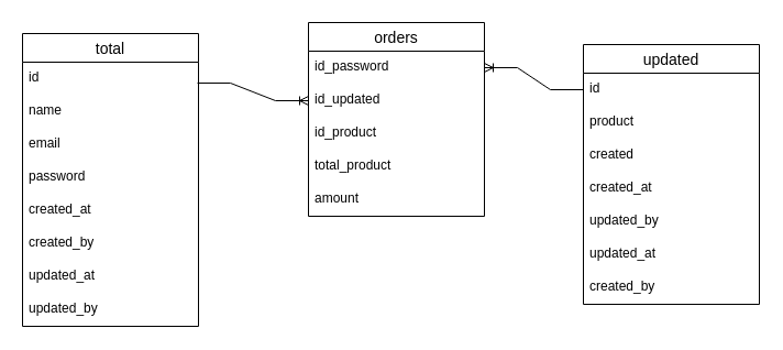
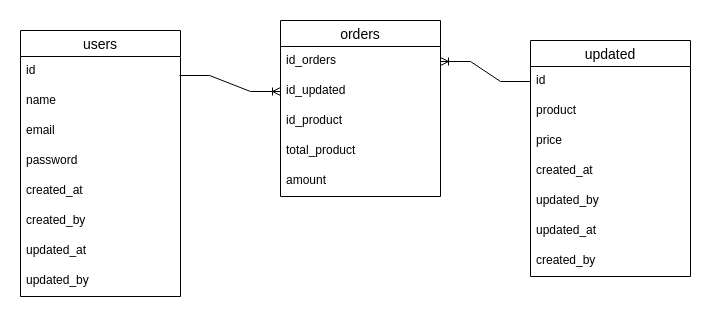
- <mxCell id="10" value="total" style="swimlane;fontStyle=0;childLayout=stackLayout;horizontal=1;startSize=26;horizontalStack=0;resizeParent=1;resizeParentMax=0;resizeLast=0;collapsible=1;marginBottom=0;align=center;fontSize=14;" parent="1" vertex="1"><mxGeometry x="20" y="30" width="160" height="266" as="geometry" /></mxCell>
+ <mxCell id="10" value="users" style="swimlane;fontStyle=0;childLayout=stackLayout;horizontal=1;startSize=26;horizontalStack=0;resizeParent=1;resizeParentMax=0;resizeLast=0;collapsible=1;marginBottom=0;align=center;fontSize=14;" parent="1" vertex="1"><mxGeometry x="20" y="30" width="160" height="266" as="geometry" /></mxCell>
- <mxCell id="20" value="id_password" style="text;strokeColor=none;fillColor=none;spacingLeft=4;spacingRight=4;overflow=hidden;rotatable=0;points=[[0,0.5],[1,0.5]];portConstraint=eastwest;fontSize=12;" parent="19" vertex="1"><mxGeometry y="26" width="160" height="30" as="geometry" /></mxCell>
+ <mxCell id="20" value="id_orders" style="text;strokeColor=none;fillColor=none;spacingLeft=4;spacingRight=4;overflow=hidden;rotatable=0;points=[[0,0.5],[1,0.5]];portConstraint=eastwest;fontSize=12;" parent="19" vertex="1"><mxGeometry y="26" width="160" height="30" as="geometry" /></mxCell>
- <mxCell id="5" value="created" style="text;strokeColor=none;fillColor=none;spacingLeft=4;spacingRight=4;overflow=hidden;rotatable=0;points=[[0,0.5],[1,0.5]];portConstraint=eastwest;fontSize=12;" parent="2" vertex="1"><mxGeometry y="86" width="160" height="30" as="geometry" /></mxCell>
+ <mxCell id="5" value="price" style="text;strokeColor=none;fillColor=none;spacingLeft=4;spacingRight=4;overflow=hidden;rotatable=0;points=[[0,0.5],[1,0.5]];portConstraint=eastwest;fontSize=12;" parent="2" vertex="1"><mxGeometry y="86" width="160" height="30" as="geometry" /></mxCell>
